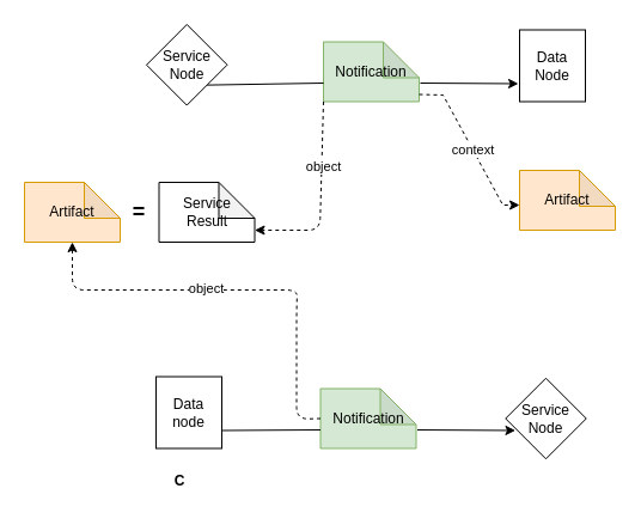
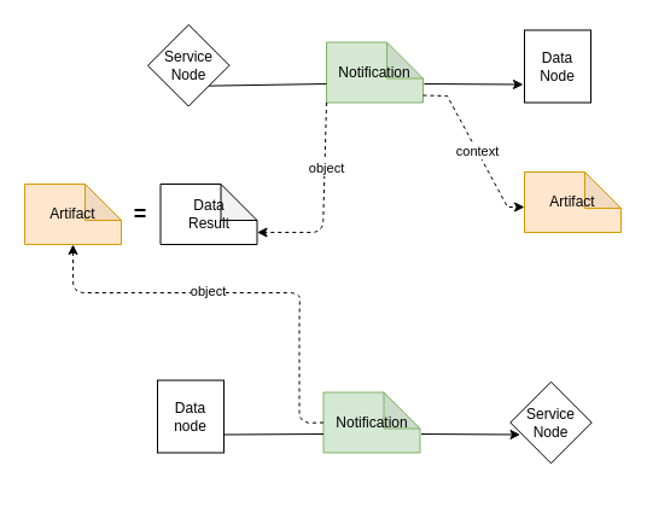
- <mxCell id="6" value="Service&lt;br&gt;Result" style="shape=note;whiteSpace=wrap;html=1;backgroundOutline=1;darkOpacity=0.05;" vertex="1" parent="1"><mxGeometry x="132.5" y="152" width="80" height="50" as="geometry" /></mxCell>
+ <mxCell id="6" value="Data&lt;br&gt;Result" style="shape=note;whiteSpace=wrap;html=1;backgroundOutline=1;darkOpacity=0.05;" vertex="1" parent="1"><mxGeometry x="132.5" y="152" width="80" height="50" as="geometry" /></mxCell>
- <mxCell id="18" value="&lt;b&gt;C&lt;/b&gt;" style="text;html=1;strokeColor=none;fillColor=none;align=center;verticalAlign=middle;whiteSpace=wrap;rounded=0;" vertex="1" parent="1"><mxGeometry x="130" y="392" width="40" height="20" as="geometry" /></mxCell>
